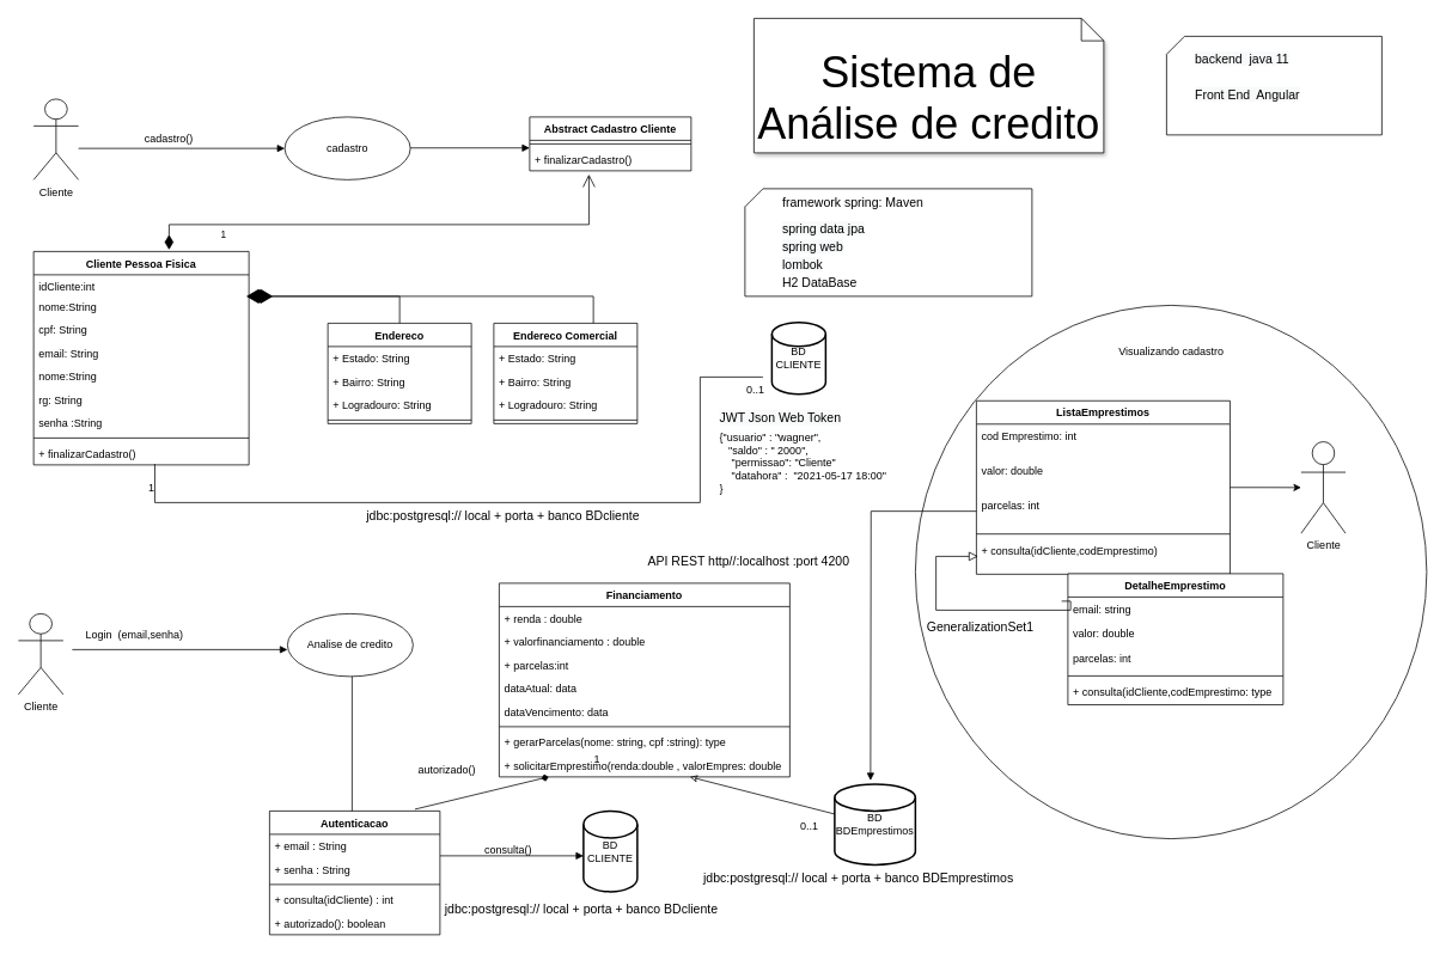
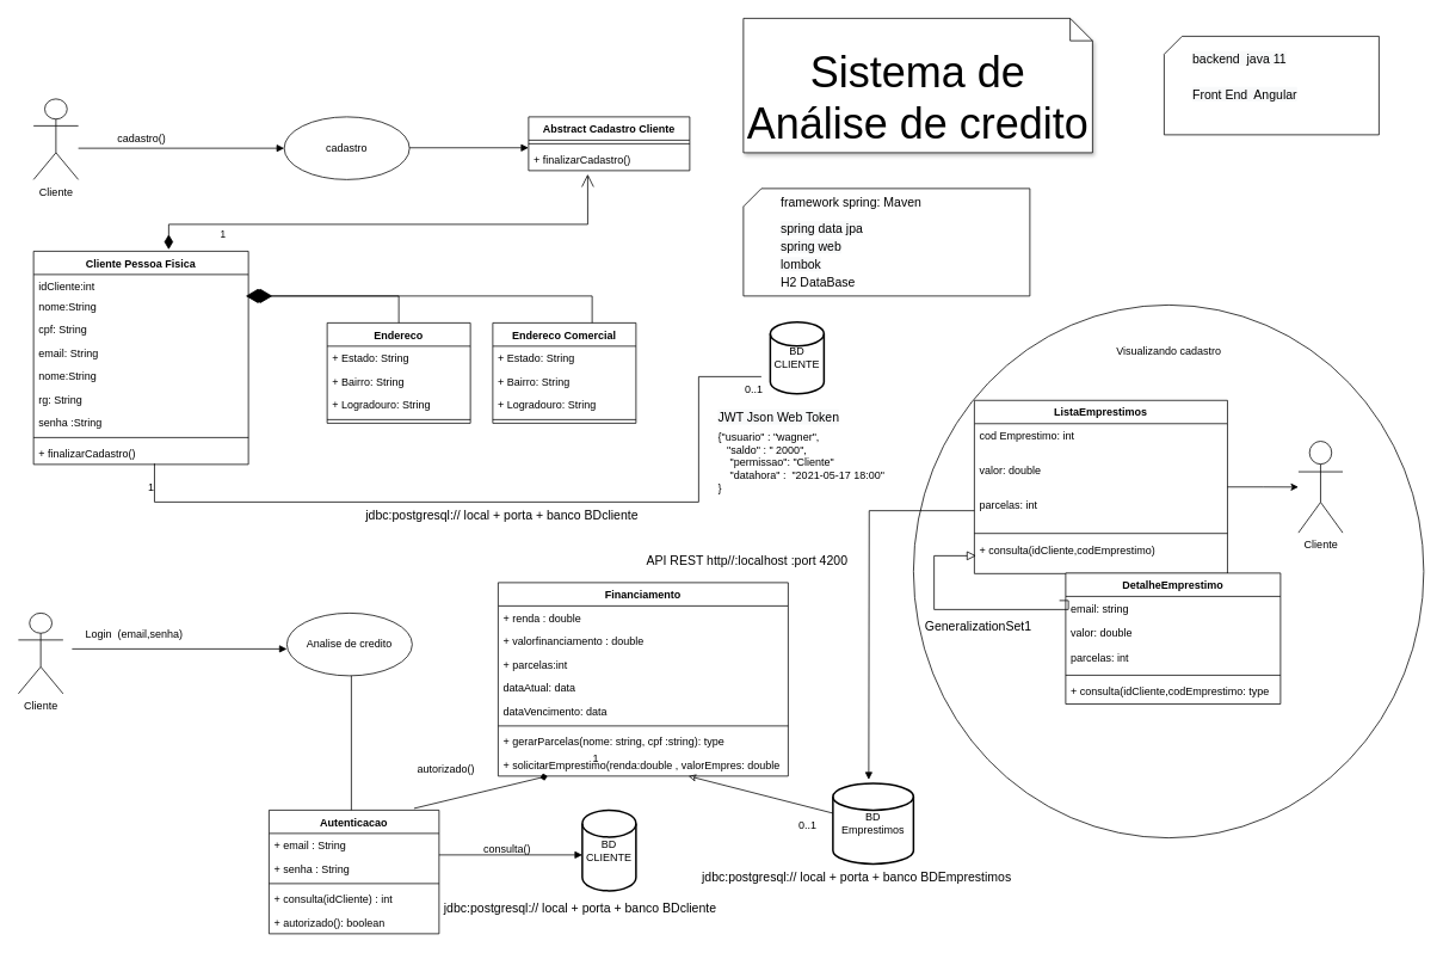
- <mxCell id="88" value="&lt;font style=&quot;font-size: 48px&quot;&gt;Sistema de Análise de credito&lt;/font&gt;" style="shape=note2;boundedLbl=1;whiteSpace=wrap;html=1;size=25;verticalAlign=top;align=center;shadow=1;fontSize=14;" parent="1" vertex="1"><mxGeometry x="840" y="20" width="390" height="150" as="geometry" /></mxCell>
+ <mxCell id="88" value="&lt;font style=&quot;font-size: 48px&quot;&gt;Sistema de Análise de credito&lt;/font&gt;" style="shape=note2;boundedLbl=1;whiteSpace=wrap;html=1;size=25;verticalAlign=top;align=center;shadow=1;fontSize=14;" parent="1" vertex="1"><mxGeometry x="830" y="20" width="390" height="150" as="geometry" /></mxCell>
- <mxCell id="20" value="cadastro()" style="text;strokeColor=none;fillColor=none;spacingLeft=4;spacingRight=4;overflow=hidden;rotatable=0;points=[[0,0.5],[1,0.5]];portConstraint=eastwest;fontSize=12;" parent="1" vertex="1"><mxGeometry x="155" y="140" width="142" height="30" as="geometry" /></mxCell>
+ <mxCell id="20" value="cadastro()" style="text;strokeColor=none;fillColor=none;spacingLeft=4;spacingRight=4;overflow=hidden;rotatable=0;points=[[0,0.5],[1,0.5]];portConstraint=eastwest;fontSize=12;" parent="1" vertex="1"><mxGeometry x="125" y="140" width="142" height="30" as="geometry" /></mxCell>
- <mxCell id="65" value="BD&lt;br&gt;BDEmprestimos" style="strokeWidth=2;html=1;shape=mxgraph.flowchart.database;whiteSpace=wrap;" parent="1" vertex="1"><mxGeometry x="930" y="874" width="90" height="90" as="geometry" /></mxCell>
+ <mxCell id="65" value="BD&lt;br&gt;Emprestimos" style="strokeWidth=2;html=1;shape=mxgraph.flowchart.database;whiteSpace=wrap;" parent="1" vertex="1"><mxGeometry x="930" y="874" width="90" height="90" as="geometry" /></mxCell>
